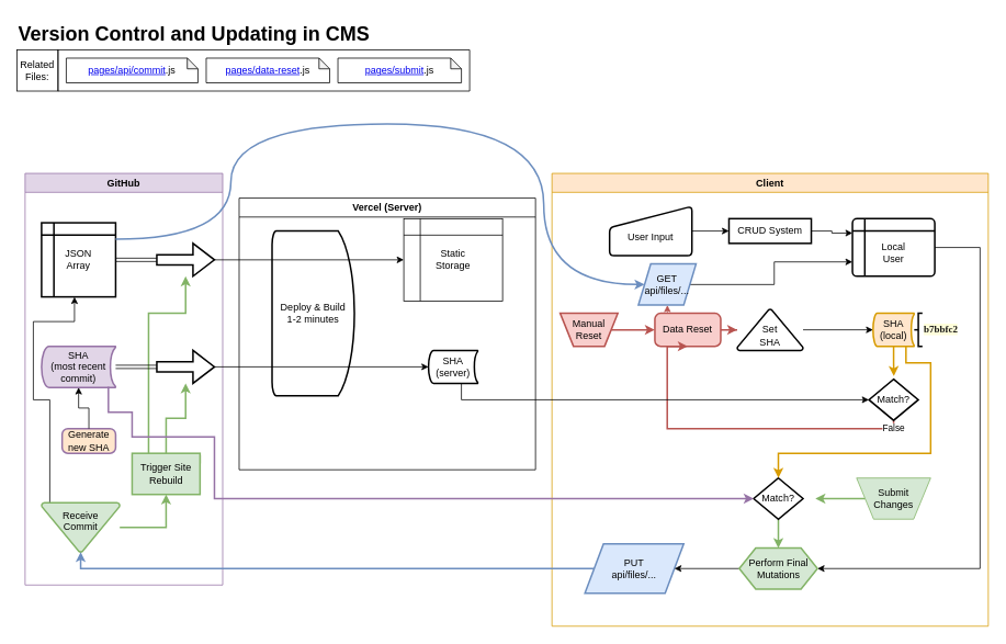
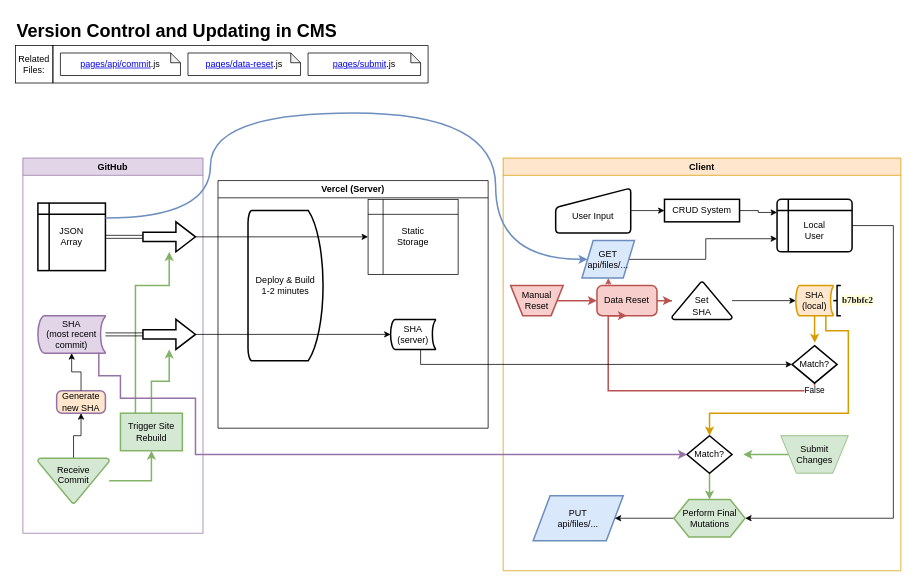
- <mxCell id="11" style="edgeStyle=orthogonalEdgeStyle;rounded=0;orthogonalLoop=1;jettySize=auto;html=1;" parent="8" source="13" target="17" edge="1"><mxGeometry relative="1" as="geometry"><Array as="points"><mxPoint x="30" y="275" /><mxPoint x="10" y="275" /><mxPoint x="10" y="180" /><mxPoint x="60" y="180" /></Array></mxGeometry></mxCell>
+ <mxCell id="12" style="edgeStyle=orthogonalEdgeStyle;rounded=0;orthogonalLoop=1;jettySize=auto;html=1;entryX=0.5;entryY=1;entryDx=0;entryDy=0;" parent="8" source="13" target="22" edge="1"><mxGeometry relative="1" as="geometry" /></mxCell>
- <mxCell id="60" style="edgeStyle=orthogonalEdgeStyle;rounded=0;orthogonalLoop=1;jettySize=auto;html=1;entryX=0.5;entryY=1;entryDx=0;entryDy=0;entryPerimeter=0;fillColor=#dae8fc;strokeColor=#6c8ebf;strokeWidth=2;" parent="1" source="52" target="13" edge="1"><mxGeometry relative="1" as="geometry" /></mxCell>
